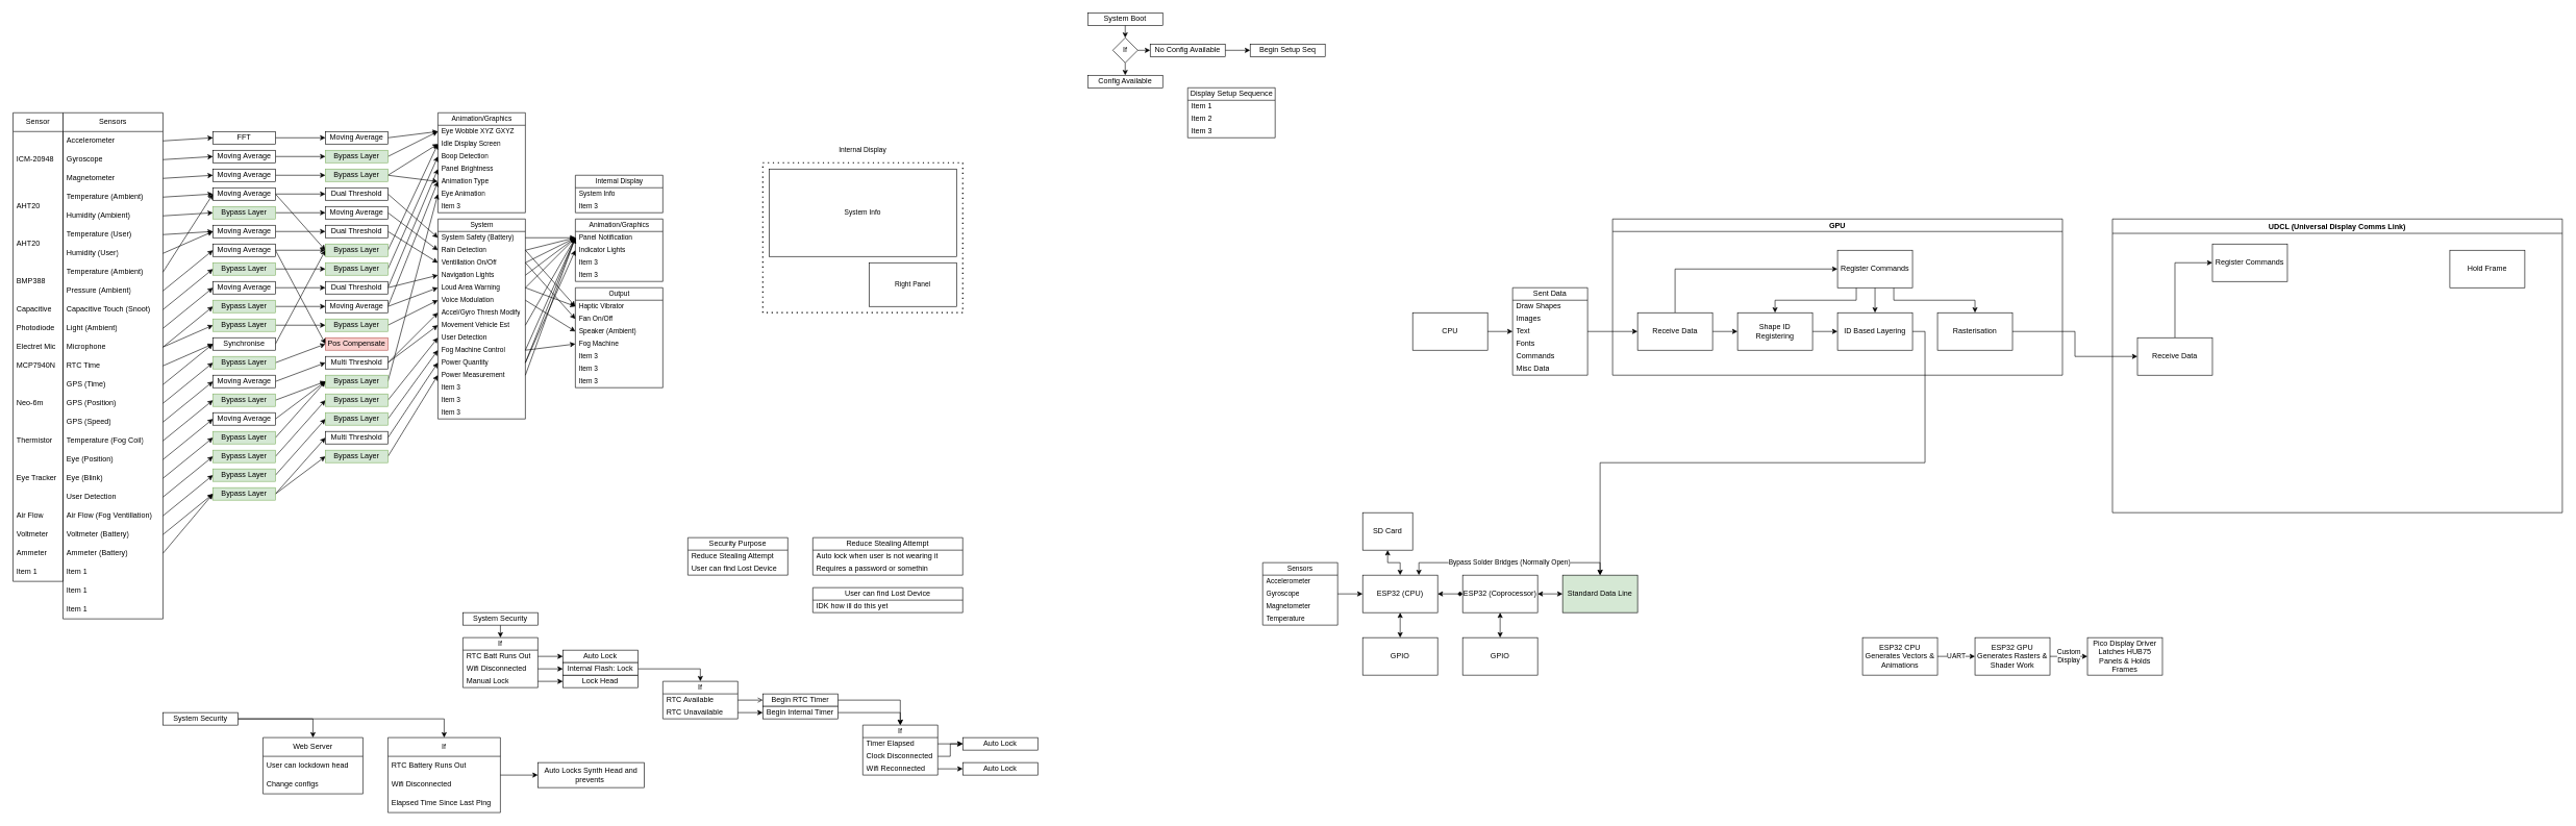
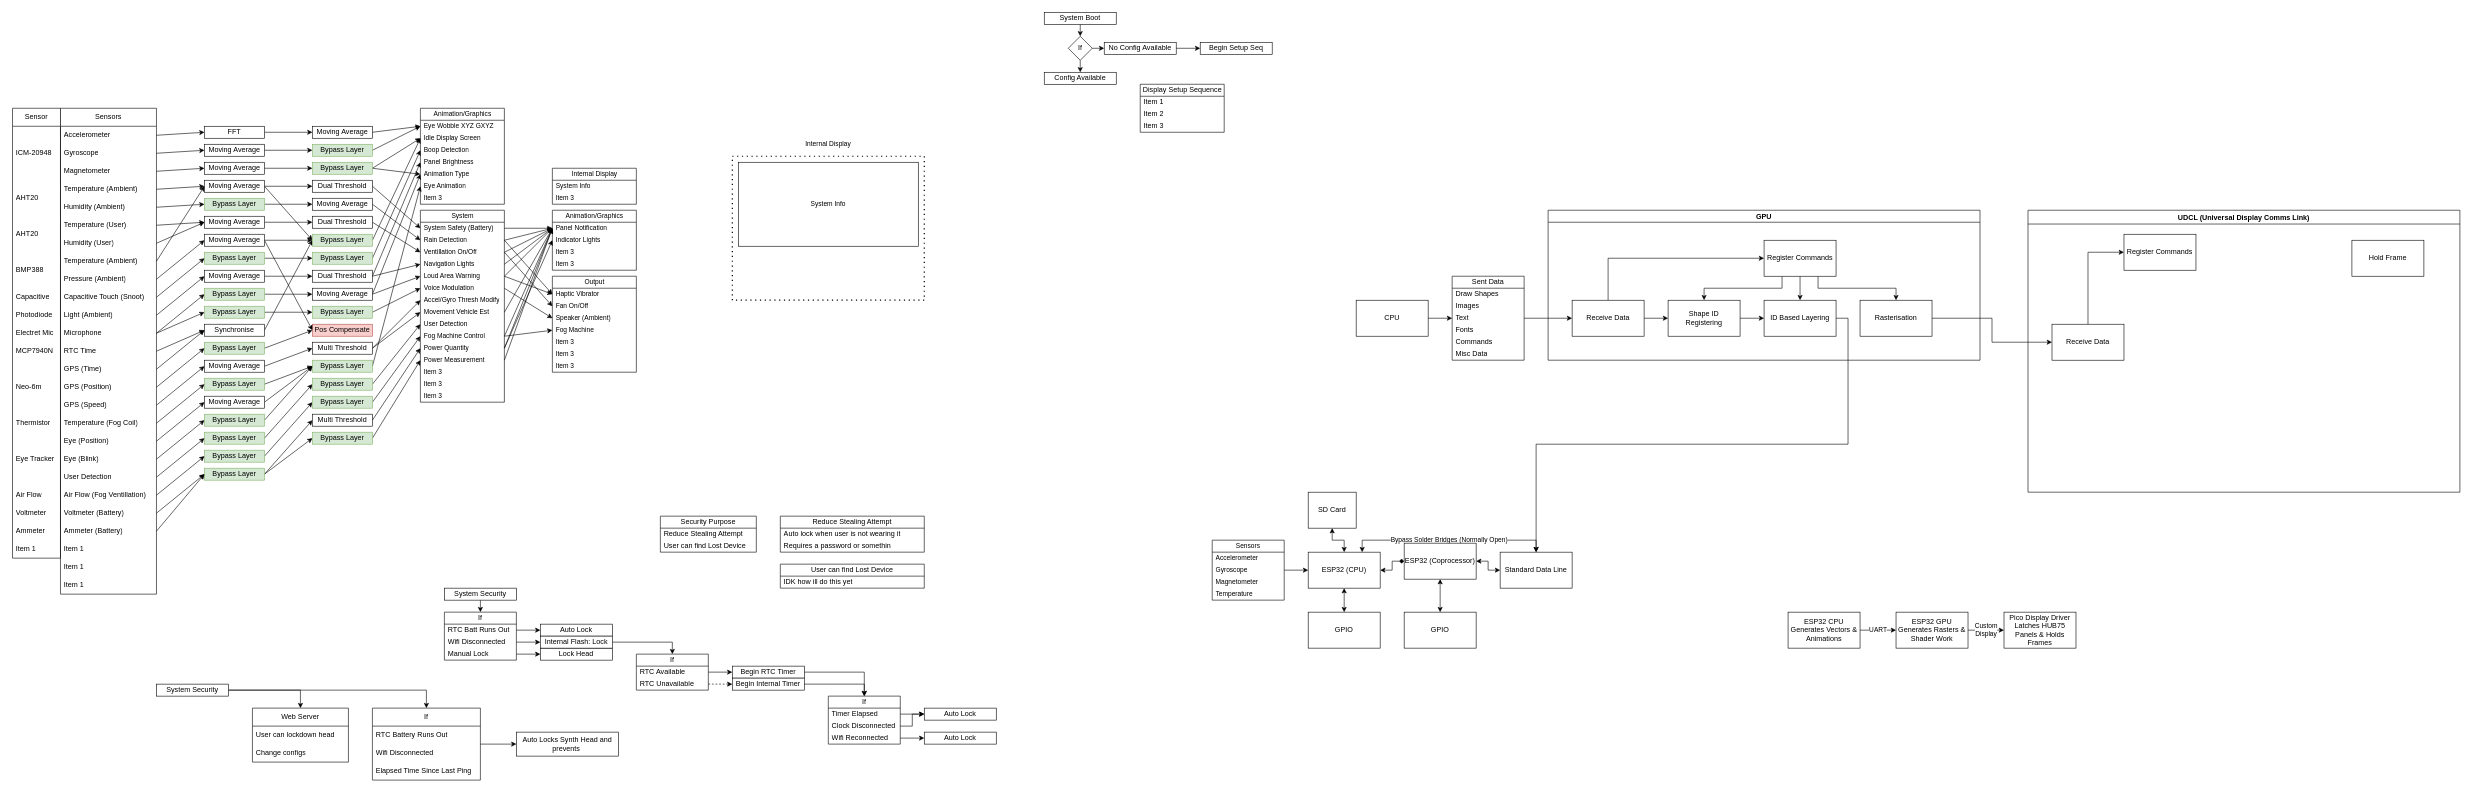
- <mxCell id="207" value="Right Panel" style="rounded=0;whiteSpace=wrap;html=1;fontFamily=Helvetica;fontSize=11;fontColor=default;labelBackgroundColor=default;" parent="1" vertex="1"><mxGeometry x="1390" y="420" width="140" height="70" as="geometry" /></mxCell>
- <mxCell id="310" value="&lt;div&gt;ESP32 (Coprocessor)&lt;/div&gt;" style="rounded=0;whiteSpace=wrap;html=1;" vertex="1" parent="1"><mxGeometry x="2340" y="920" width="120" height="60" as="geometry" /></mxCell>
+ <mxCell id="310" value="&lt;div&gt;ESP32 (Coprocessor)&lt;/div&gt;" style="rounded=0;whiteSpace=wrap;html=1;" vertex="1" parent="1"><mxGeometry x="2340" y="905" width="120" height="60" as="geometry" /></mxCell>
- <mxCell id="311" value="Standard Data Line" style="rounded=0;whiteSpace=wrap;html=1;fillColor=#d5e8d4;" vertex="1" parent="1"><mxGeometry x="2500" y="920" width="120" height="60" as="geometry" /></mxCell>
+ <mxCell id="311" value="Standard Data Line" style="rounded=0;whiteSpace=wrap;html=1;" vertex="1" parent="1"><mxGeometry x="2500" y="920" width="120" height="60" as="geometry" /></mxCell>
- <mxCell id="259" style="edgeStyle=orthogonalEdgeStyle;rounded=0;orthogonalLoop=1;jettySize=auto;html=1;exitX=1;exitY=0.5;exitDx=0;exitDy=0;entryX=0;entryY=0.5;entryDx=0;entryDy=0;fontFamily=Helvetica;fontSize=12;fontColor=default;fontStyle=0;endArrow=open;" parent="1" source="257" target="245" edge="1"><mxGeometry relative="1" as="geometry" /></mxCell>
+ <mxCell id="259" style="edgeStyle=orthogonalEdgeStyle;rounded=0;orthogonalLoop=1;jettySize=auto;html=1;exitX=1;exitY=0.5;exitDx=0;exitDy=0;entryX=0;entryY=0.5;entryDx=0;entryDy=0;fontFamily=Helvetica;fontSize=12;fontColor=default;fontStyle=0;" parent="1" source="257" target="245" edge="1"><mxGeometry relative="1" as="geometry" /></mxCell>
- <mxCell id="260" style="edgeStyle=orthogonalEdgeStyle;rounded=0;orthogonalLoop=1;jettySize=auto;html=1;exitX=1;exitY=0.5;exitDx=0;exitDy=0;entryX=0;entryY=0.5;entryDx=0;entryDy=0;fontFamily=Helvetica;fontSize=12;fontColor=default;fontStyle=0;" parent="1" source="258" target="248" edge="1"><mxGeometry relative="1" as="geometry" /></mxCell>
+ <mxCell id="260" style="edgeStyle=orthogonalEdgeStyle;rounded=0;orthogonalLoop=1;jettySize=auto;html=1;exitX=1;exitY=0.5;exitDx=0;exitDy=0;entryX=0;entryY=0.5;entryDx=0;entryDy=0;fontFamily=Helvetica;fontSize=12;fontColor=default;fontStyle=0;dashed=1;" parent="1" source="258" target="248" edge="1"><mxGeometry relative="1" as="geometry" /></mxCell>
